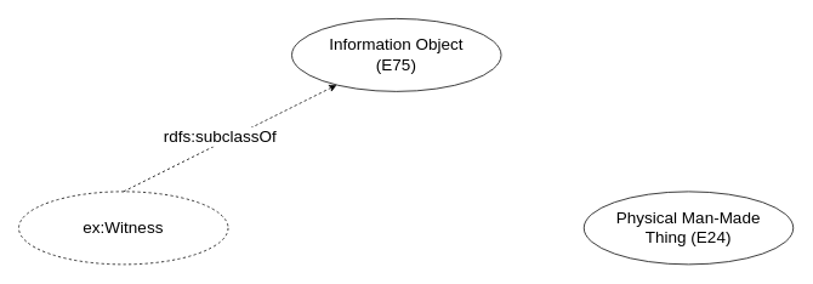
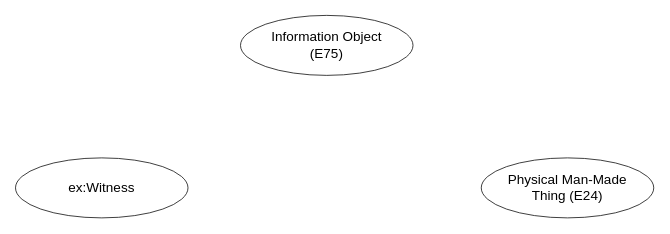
- <mxCell id="5" value="" style="endArrow=classic;html=1;exitX=0.5;exitY=0;exitDx=0;exitDy=0;dashed=1;" parent="1" source="2" target="3" edge="1"><mxGeometry width="50" height="50" relative="1" as="geometry"><mxPoint x="20" y="460" as="sourcePoint" /><mxPoint x="70" y="410" as="targetPoint" /></mxGeometry></mxCell>
- <mxCell id="6" value="&lt;font style=&quot;font-size: 18px&quot;&gt;rdfs:subclassOf&lt;/font&gt;" style="text;html=1;resizable=0;points=[];align=center;verticalAlign=middle;labelBackgroundColor=#ffffff;" parent="5" vertex="1" connectable="0"><mxGeometry x="0.156" y="-1" relative="1" as="geometry"><mxPoint x="-30.5" y="6.5" as="offset" /></mxGeometry></mxCell>
- <mxCell id="2" value="&lt;span style=&quot;font-size: 18px&quot;&gt;ex:Witness&lt;/span&gt;&lt;br&gt;" style="ellipse;whiteSpace=wrap;html=1;dashed=1;" parent="1" vertex="1"><mxGeometry x="20" y="210" width="230" height="80" as="geometry" /></mxCell>
+ <mxCell id="2" value="&lt;span style=&quot;font-size: 18px&quot;&gt;ex:Witness&lt;/span&gt;&lt;br&gt;" style="ellipse;whiteSpace=wrap;html=1;" parent="1" vertex="1"><mxGeometry x="20" y="210" width="230" height="80" as="geometry" /></mxCell>
